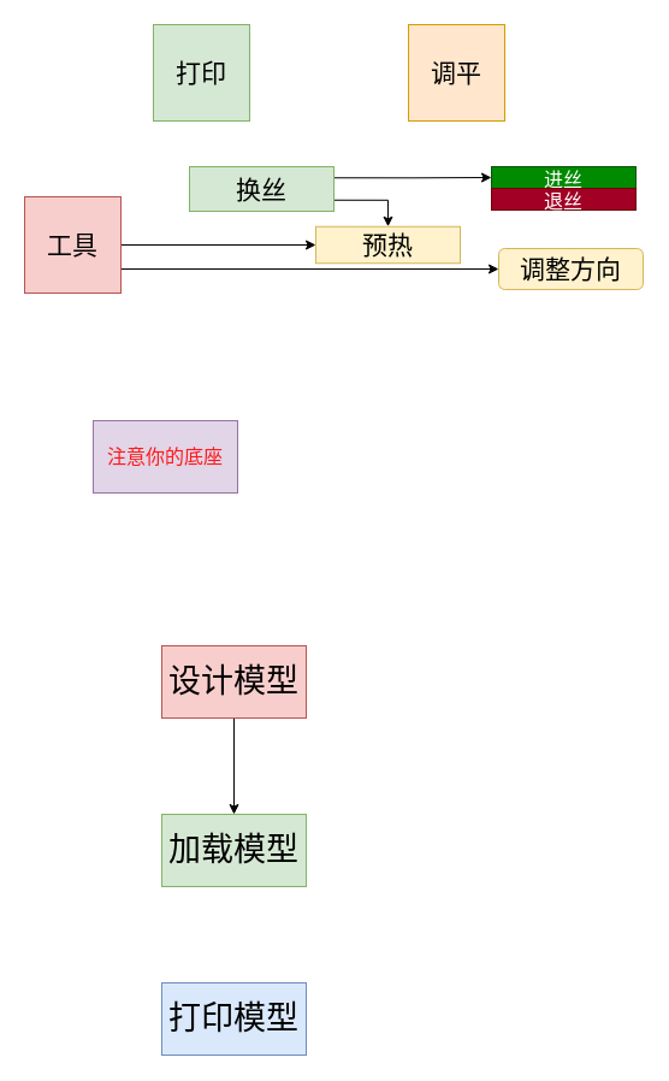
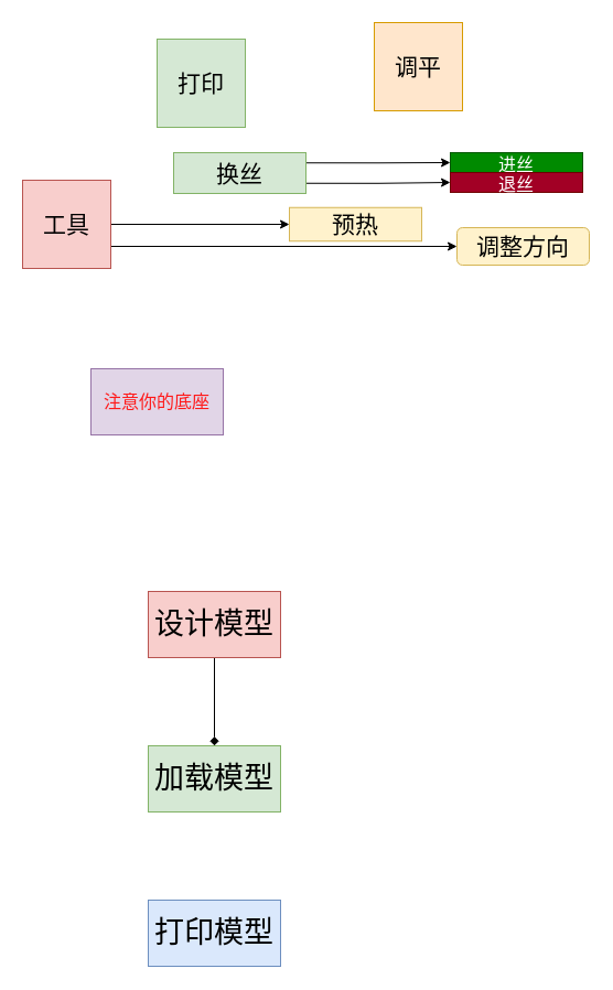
- <mxCell id="2" value="&lt;font style=&quot;font-size: 21px&quot;&gt;打印&lt;/font&gt;" style="whiteSpace=wrap;html=1;aspect=fixed;fillColor=#d5e8d4;strokeColor=#82b366;" parent="1" vertex="1"><mxGeometry x="127" y="20" width="80" height="80" as="geometry" /></mxCell>
+ <mxCell id="2" value="&lt;font style=&quot;font-size: 21px&quot;&gt;打印&lt;/font&gt;" style="whiteSpace=wrap;html=1;aspect=fixed;fillColor=#d5e8d4;strokeColor=#82b366;" parent="1" vertex="1"><mxGeometry x="142" y="35" width="80" height="80" as="geometry" /></mxCell>
- <mxCell id="8" style="edgeStyle=orthogonalEdgeStyle;rounded=0;orthogonalLoop=1;jettySize=auto;html=1;exitX=1;exitY=0.75;exitDx=0;exitDy=0;fontSize=21;" parent="1" source="9" target="12" edge="1"><mxGeometry relative="1" as="geometry" /></mxCell>
+ <mxCell id="8" style="edgeStyle=orthogonalEdgeStyle;rounded=0;orthogonalLoop=1;jettySize=auto;html=1;exitX=1;exitY=0.75;exitDx=0;exitDy=0;entryX=0;entryY=0.5;entryDx=0;entryDy=0;fontSize=21;" parent="1" source="9" target="11" edge="1"><mxGeometry relative="1" as="geometry" /></mxCell>
- <mxCell id="14" value="&lt;font color=&quot;#ff1919&quot;&gt;注意你的底座&lt;/font&gt;" style="rounded=0;whiteSpace=wrap;html=1;fontSize=16;fillColor=#e1d5e7;strokeColor=#9673a6;" parent="1" vertex="1"><mxGeometry x="77" y="349" width="120" height="60" as="geometry" /></mxCell>
+ <mxCell id="14" value="&lt;font color=&quot;#ff1919&quot;&gt;注意你的底座&lt;/font&gt;" style="rounded=0;whiteSpace=wrap;html=1;fontSize=16;fillColor=#e1d5e7;strokeColor=#9673a6;" parent="1" vertex="1"><mxGeometry x="82" y="334" width="120" height="60" as="geometry" /></mxCell>
- <mxCell id="15" value="" style="edgeStyle=orthogonalEdgeStyle;rounded=0;orthogonalLoop=1;jettySize=auto;html=1;" edge="1" parent="1" source="16" target="17"><mxGeometry relative="1" as="geometry" /></mxCell>
+ <mxCell id="15" value="" style="edgeStyle=orthogonalEdgeStyle;rounded=0;orthogonalLoop=1;jettySize=auto;html=1;endArrow=diamond;" edge="1" parent="1" source="16" target="17"><mxGeometry relative="1" as="geometry" /></mxCell>
